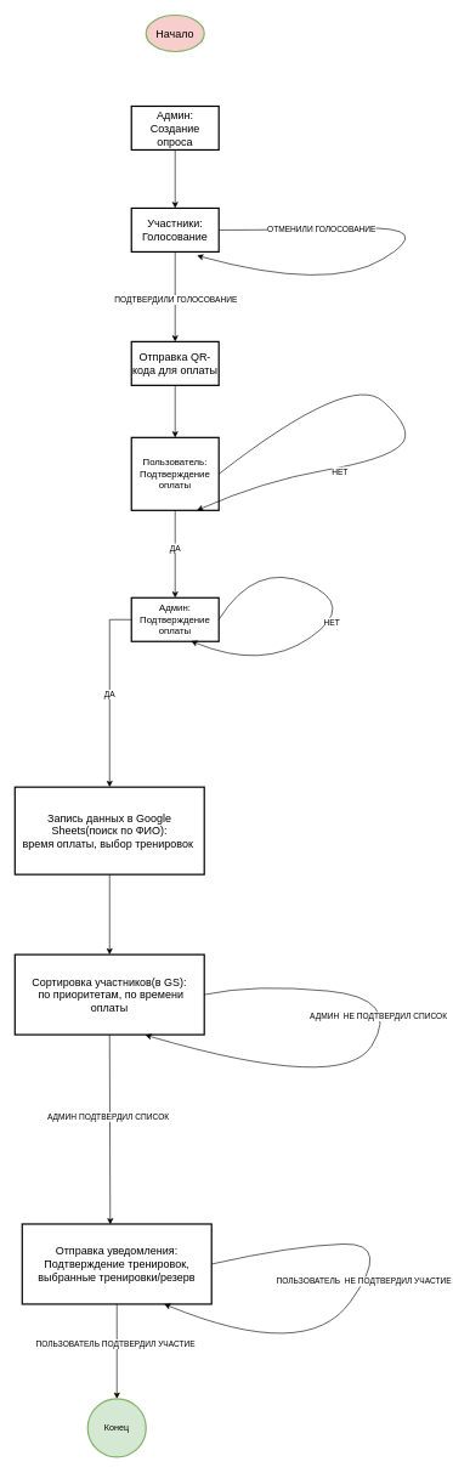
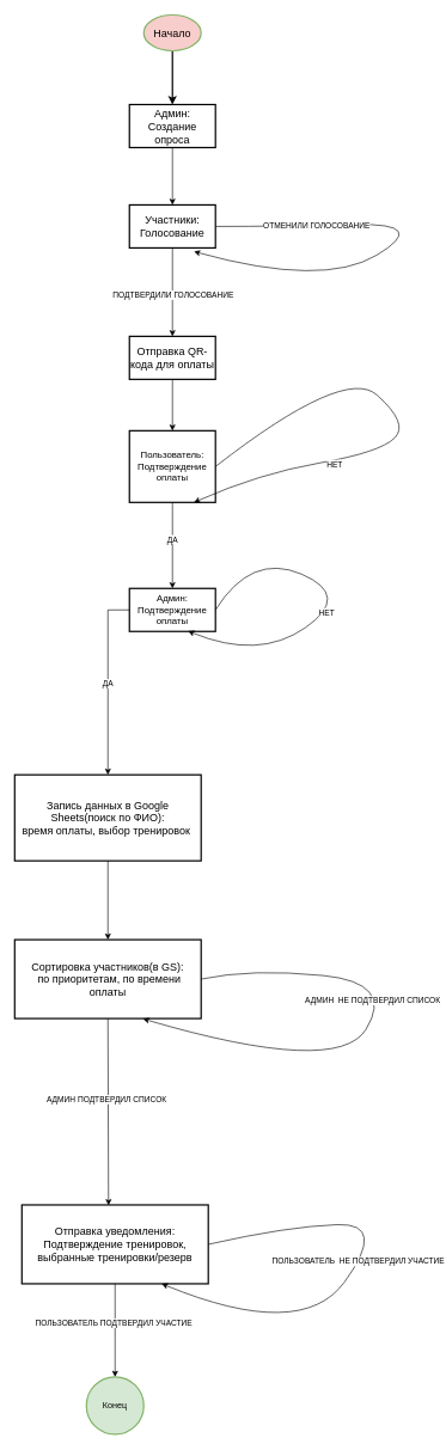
+ <mxCell id="2" value="" style="edgeStyle=orthogonalEdgeStyle;rounded=0;orthogonalLoop=1;jettySize=auto;html=1;strokeWidth=2;" edge="1" parent="1" source="3" target="5"><mxGeometry relative="1" as="geometry" /></mxCell>
